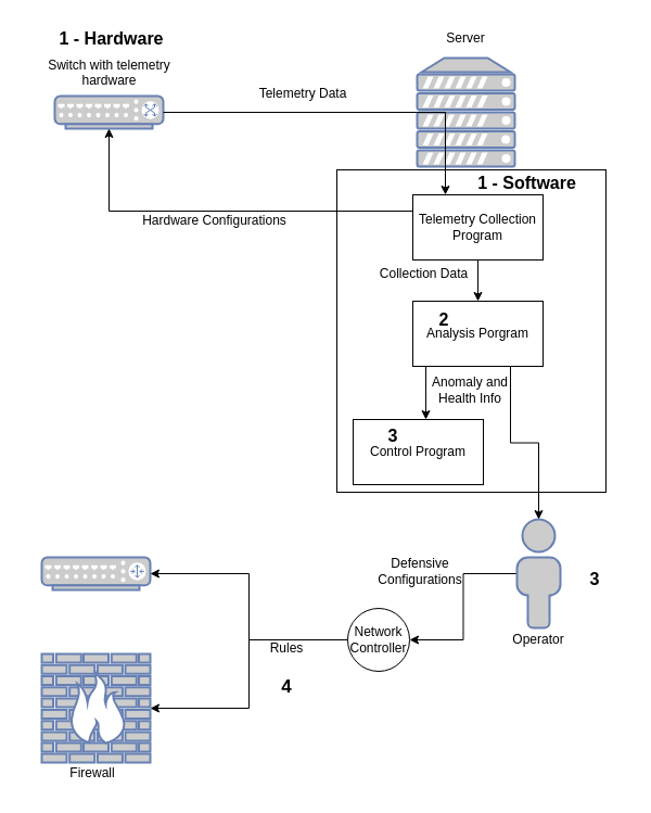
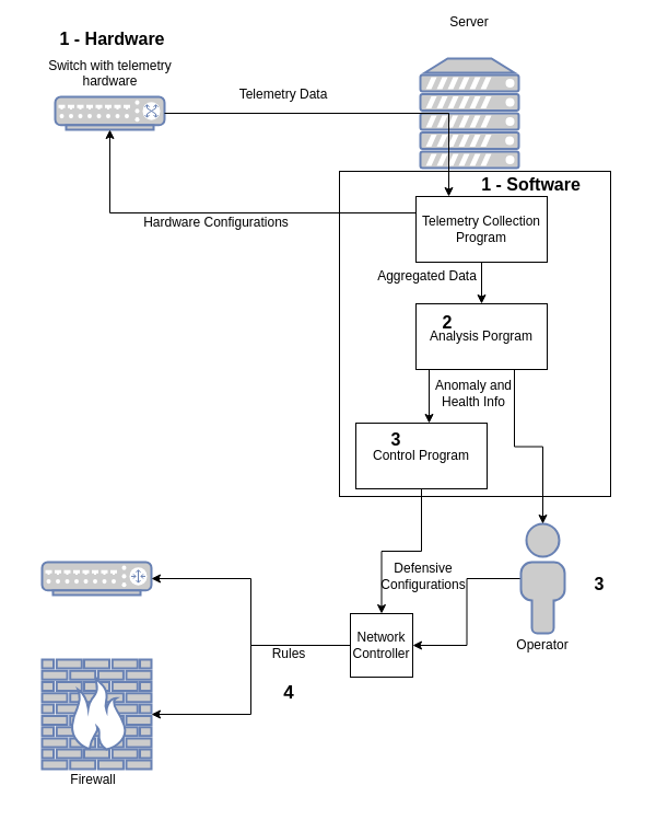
- <mxCell id="11" value="Server" style="text;html=1;strokeColor=none;fillColor=none;align=center;verticalAlign=middle;whiteSpace=wrap;rounded=0;" vertex="1" parent="1"><mxGeometry x="399" y="20" width="60" height="30" as="geometry" /></mxCell>
+ <mxCell id="11" value="Server" style="text;html=1;strokeColor=none;fillColor=none;align=center;verticalAlign=middle;whiteSpace=wrap;rounded=0;" vertex="1" parent="1"><mxGeometry x="399" y="5" width="60" height="30" as="geometry" /></mxCell>
- <mxCell id="10" value="Telemetry Data" style="text;html=1;strokeColor=none;fillColor=none;align=center;verticalAlign=middle;whiteSpace=wrap;rounded=0;" vertex="1" parent="1"><mxGeometry x="233" y="71" width="92" height="30" as="geometry" /></mxCell>
+ <mxCell id="10" value="Telemetry Data" style="text;html=1;strokeColor=none;fillColor=none;align=center;verticalAlign=middle;whiteSpace=wrap;rounded=0;" vertex="1" parent="1"><mxGeometry x="213" y="71" width="92" height="30" as="geometry" /></mxCell>
- <mxCell id="36" value="Collection Data" style="text;html=1;strokeColor=none;fillColor=none;align=center;verticalAlign=middle;whiteSpace=wrap;rounded=0;" vertex="1" parent="1"><mxGeometry x="332" y="242" width="117" height="20" as="geometry" /></mxCell>
+ <mxCell id="36" value="Aggregated Data" style="text;html=1;strokeColor=none;fillColor=none;align=center;verticalAlign=middle;whiteSpace=wrap;rounded=0;" vertex="1" parent="1"><mxGeometry x="332" y="242" width="117" height="20" as="geometry" /></mxCell>
+ <mxCell id="23" style="edgeStyle=orthogonalEdgeStyle;rounded=0;orthogonalLoop=1;jettySize=auto;html=1;exitX=0.5;exitY=1;exitDx=0;exitDy=0;entryX=0.5;entryY=0;entryDx=0;entryDy=0;" edge="1" parent="1" source="24" target="14"><mxGeometry relative="1" as="geometry" /></mxCell>
- <mxCell id="14" value="Network Controller" style="ellipse;whiteSpace=wrap;html=1;" vertex="1" parent="1"><mxGeometry x="320" y="560" width="57" height="58" as="geometry" /></mxCell>
+ <mxCell id="14" value="Network Controller" style="whiteSpace=wrap;html=1;rounded=0;" vertex="1" parent="1"><mxGeometry x="320" y="560" width="57" height="58" as="geometry" /></mxCell>
